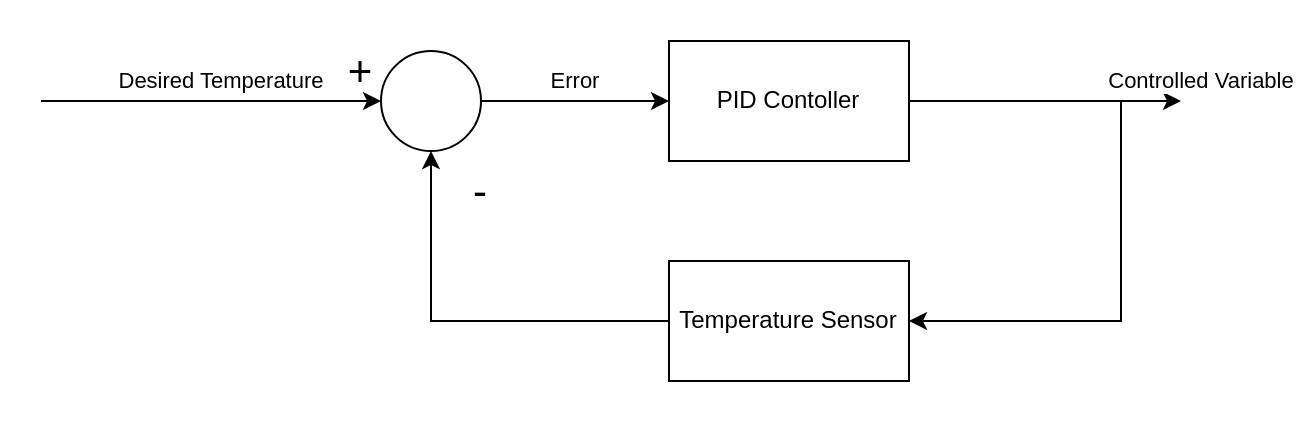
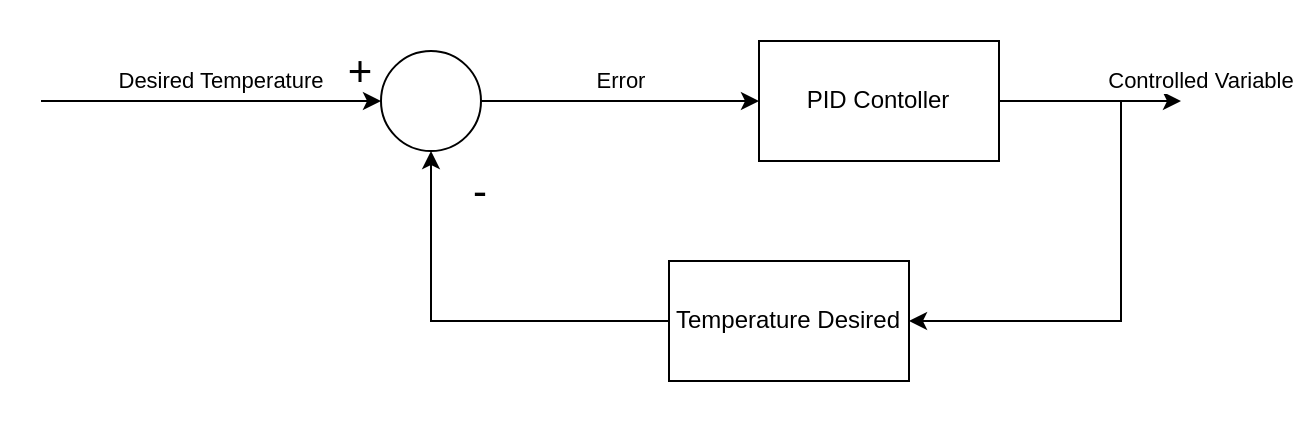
- <mxCell id="6" value="PID Contoller" style="rounded=0;whiteSpace=wrap;html=1;" vertex="1" parent="1"><mxGeometry x="334" y="20" width="120" height="60" as="geometry" /></mxCell>
+ <mxCell id="6" value="PID Contoller" style="rounded=0;whiteSpace=wrap;html=1;" vertex="1" parent="1"><mxGeometry x="379" y="20" width="120" height="60" as="geometry" /></mxCell>
- <mxCell id="8" value="Temperature Sensor" style="rounded=0;whiteSpace=wrap;html=1;" vertex="1" parent="1"><mxGeometry x="334" y="130" width="120" height="60" as="geometry" /></mxCell>
+ <mxCell id="8" value="Temperature Desired" style="rounded=0;whiteSpace=wrap;html=1;" vertex="1" parent="1"><mxGeometry x="334" y="130" width="120" height="60" as="geometry" /></mxCell>
